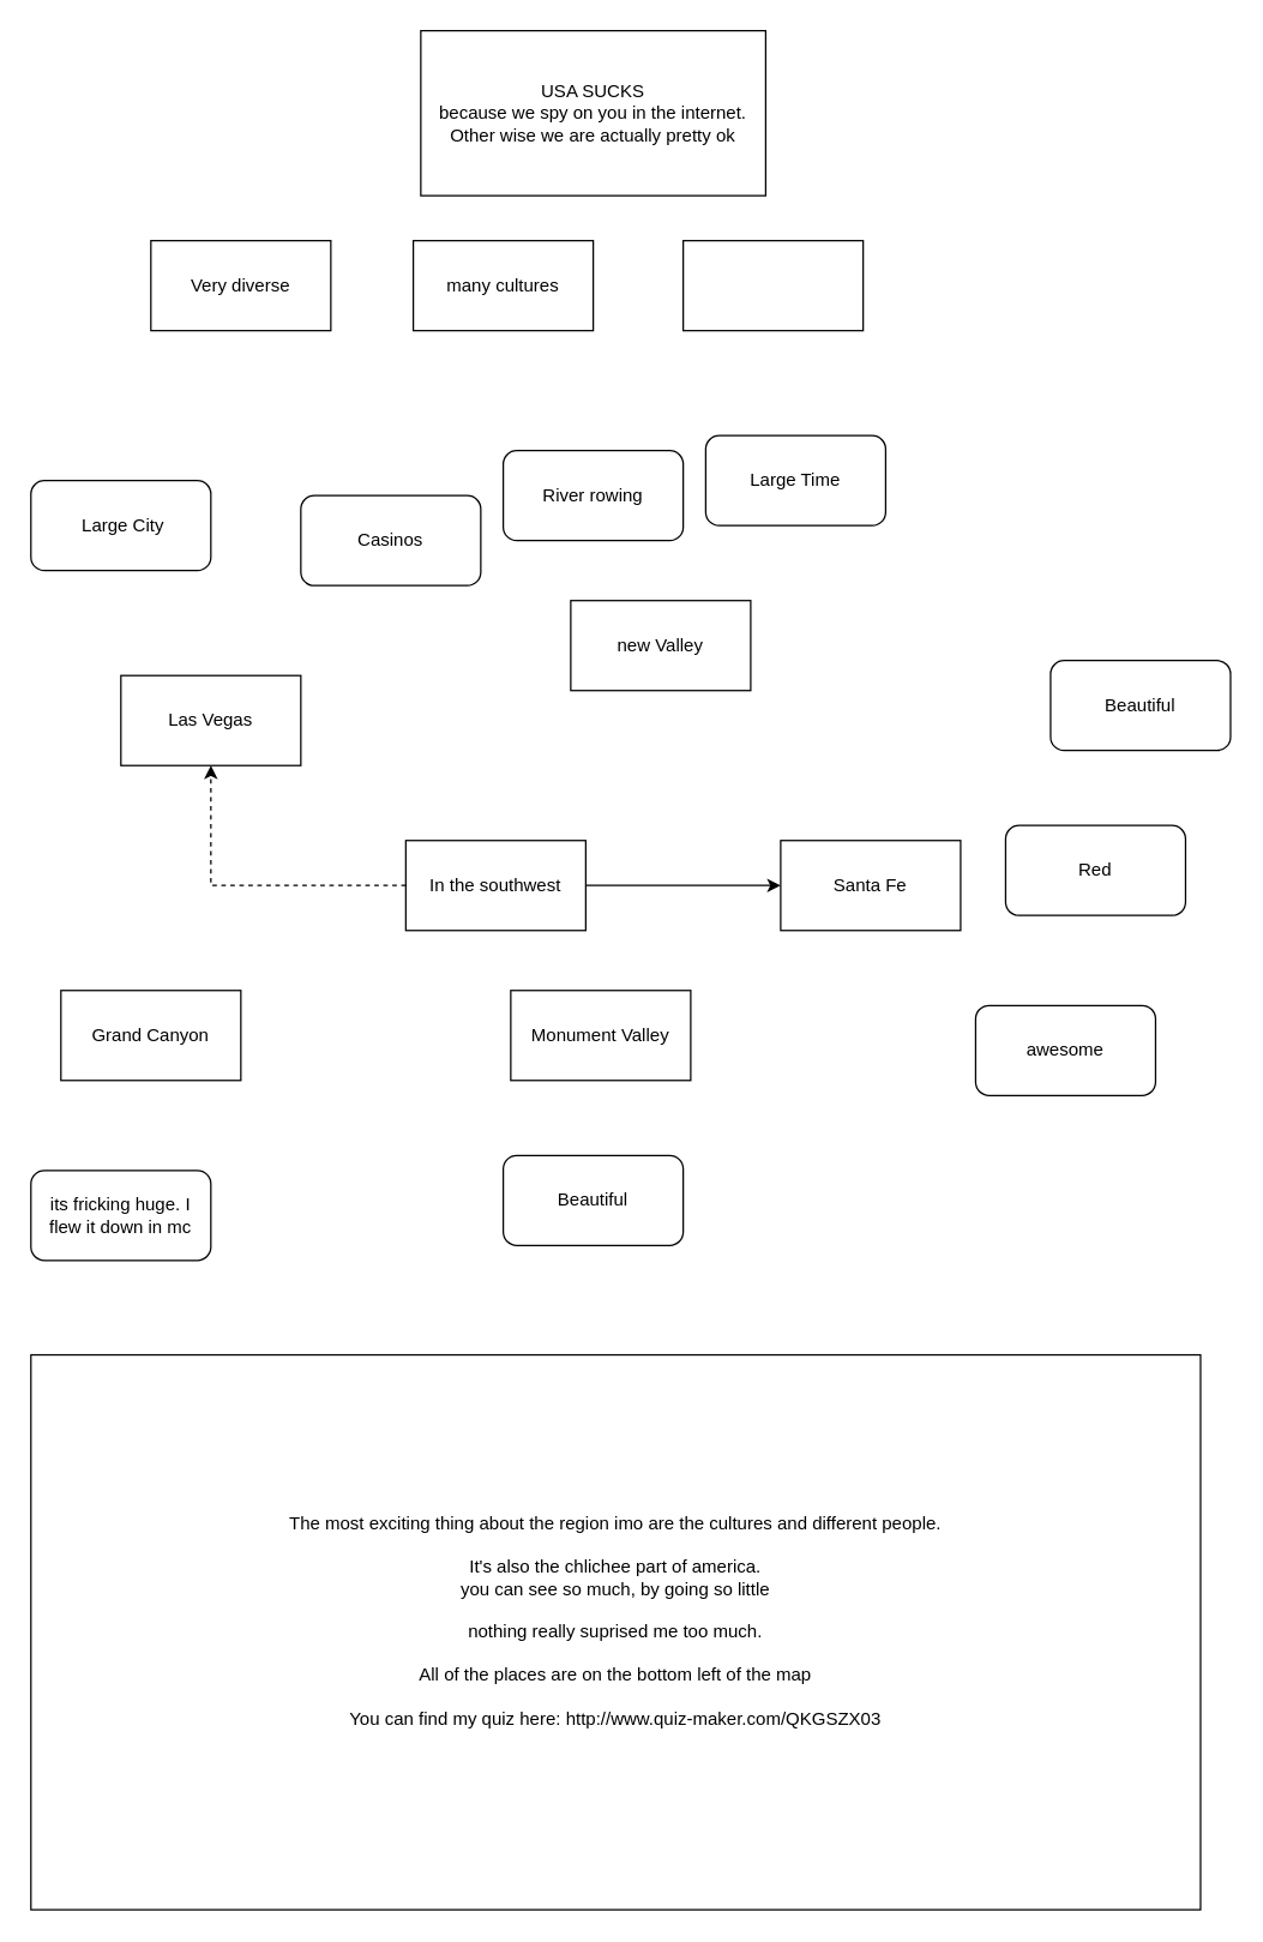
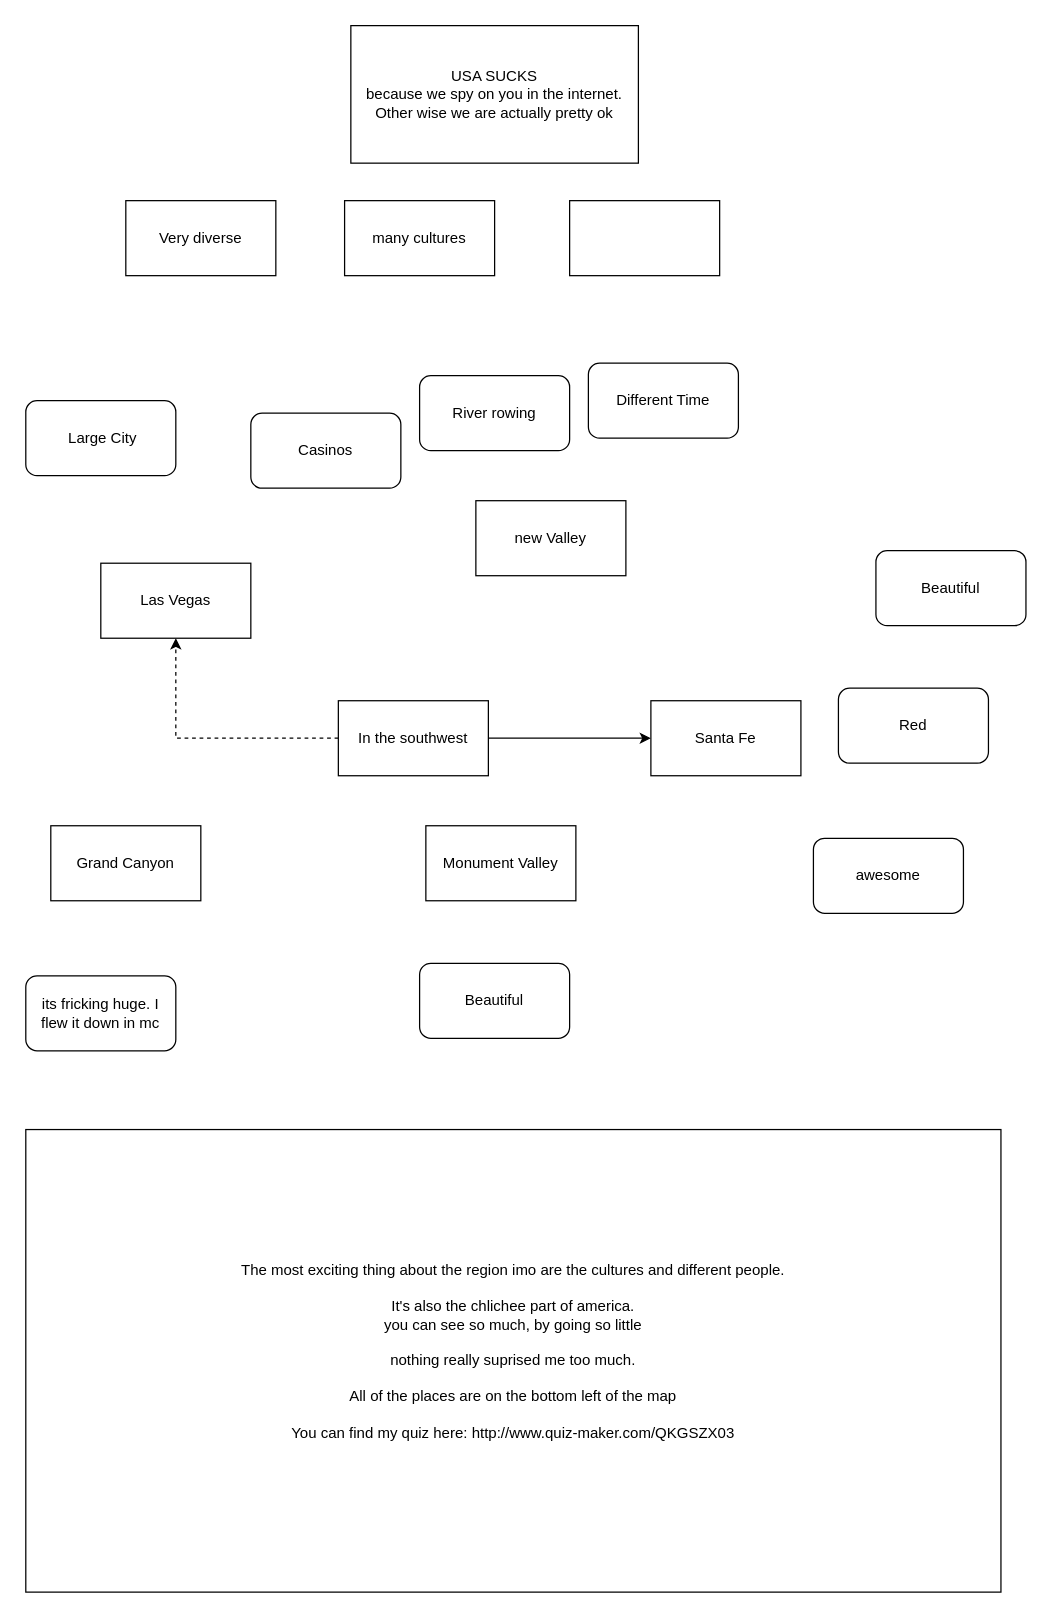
- <mxCell id="17" value="Large Time" style="rounded=1;whiteSpace=wrap;html=1;" vertex="1" parent="1"><mxGeometry x="470" y="290" width="120" height="60" as="geometry" /></mxCell>
+ <mxCell id="17" value="Different Time" style="rounded=1;whiteSpace=wrap;html=1;" vertex="1" parent="1"><mxGeometry x="470" y="290" width="120" height="60" as="geometry" /></mxCell>
